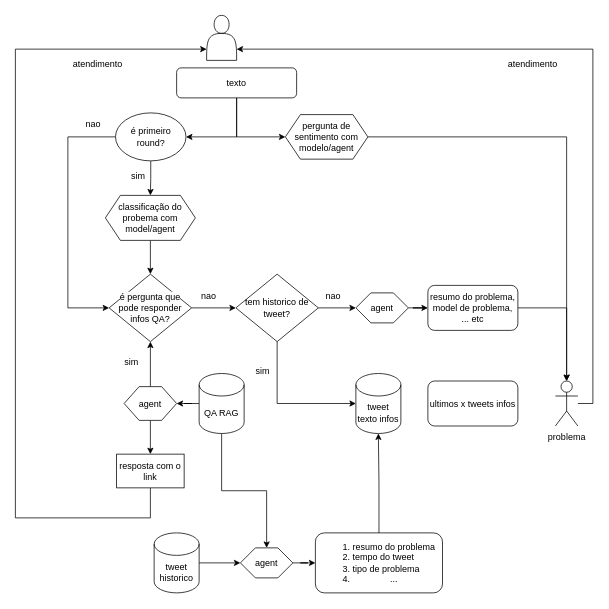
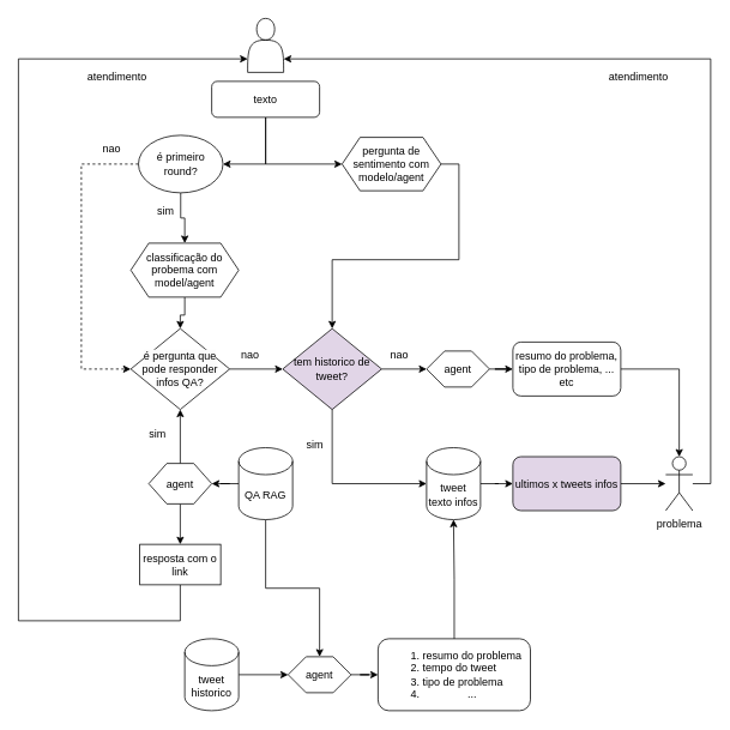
- <mxCell id="5" value="texto" style="rounded=1;whiteSpace=wrap;html=1;fontSize=12;glass=0;strokeWidth=1;shadow=0;" parent="1" vertex="1"><mxGeometry x="235" y="90" width="160" height="40" as="geometry" /></mxCell>
+ <mxCell id="5" value="texto" style="rounded=1;whiteSpace=wrap;html=1;fontSize=12;glass=0;strokeWidth=1;shadow=0;" parent="1" vertex="1"><mxGeometry x="235" y="90" width="120" height="40" as="geometry" /></mxCell>
- <mxCell id="6" style="edgeStyle=orthogonalEdgeStyle;rounded=0;orthogonalLoop=1;jettySize=auto;html=1;exitX=1;exitY=0.5;exitDx=0;exitDy=0;" parent="1" source="36" target="27" edge="1"><mxGeometry relative="1" as="geometry"><mxPoint x="439.921" y="286.3" as="sourcePoint" /></mxGeometry></mxCell>
+ <mxCell id="6" style="edgeStyle=orthogonalEdgeStyle;rounded=0;orthogonalLoop=1;jettySize=auto;html=1;exitX=1;exitY=0.5;exitDx=0;exitDy=0;" parent="1" source="36" target="20" edge="1"><mxGeometry relative="1" as="geometry"><mxPoint x="439.921" y="286.3" as="sourcePoint" /></mxGeometry></mxCell>
- <mxCell id="47" style="edgeStyle=orthogonalEdgeStyle;rounded=0;orthogonalLoop=1;jettySize=auto;html=1;entryX=0;entryY=0.5;entryDx=0;entryDy=0;" parent="1" source="48" target="16" edge="1"><mxGeometry relative="1" as="geometry"><Array as="points"><mxPoint x="90" y="182" /><mxPoint x="90" y="410" /></Array></mxGeometry></mxCell>
+ <mxCell id="47" style="edgeStyle=orthogonalEdgeStyle;rounded=0;orthogonalLoop=1;jettySize=auto;html=1;entryX=0;entryY=0.5;entryDx=0;entryDy=0;dashed=1;" parent="1" source="48" target="16" edge="1"><mxGeometry relative="1" as="geometry"><Array as="points"><mxPoint x="90" y="182" /><mxPoint x="90" y="410" /></Array></mxGeometry></mxCell>
- <mxCell id="50" value="classificação do probema com model/agent" style="shape=hexagon;perimeter=hexagonPerimeter2;whiteSpace=wrap;html=1;fixedSize=1;" parent="1" vertex="1"><mxGeometry x="140" y="260" width="120" height="60" as="geometry" /></mxCell>
+ <mxCell id="50" value="classificação do probema com model/agent" style="shape=hexagon;perimeter=hexagonPerimeter2;whiteSpace=wrap;html=1;fixedSize=1;" parent="1" vertex="1"><mxGeometry x="145" y="270" width="120" height="60" as="geometry" /></mxCell>
- <mxCell id="20" value="tem historico de tweet?" style="rhombus;whiteSpace=wrap;html=1;" parent="1" vertex="1"><mxGeometry x="314" y="365" width="110" height="90" as="geometry" /></mxCell>
+ <mxCell id="20" value="tem historico de tweet?" style="rhombus;whiteSpace=wrap;html=1;fillColor=#e1d5e7;" parent="1" vertex="1"><mxGeometry x="314" y="365" width="110" height="90" as="geometry" /></mxCell>
- <mxCell id="30" value="resumo do problema, model de problema, ... etc" style="rounded=1;whiteSpace=wrap;html=1;" parent="1" vertex="1"><mxGeometry x="570" y="380" width="120" height="60" as="geometry" /></mxCell>
+ <mxCell id="30" value="resumo do problema, tipo de problema, ... etc" style="rounded=1;whiteSpace=wrap;html=1;" parent="1" vertex="1"><mxGeometry x="570" y="380" width="120" height="60" as="geometry" /></mxCell>
+ <mxCell id="38" style="edgeStyle=orthogonalEdgeStyle;rounded=0;orthogonalLoop=1;jettySize=auto;html=1;" parent="1" source="39" target="44" edge="1"><mxGeometry relative="1" as="geometry" /></mxCell>
- <mxCell id="44" value="ultimos x tweets infos" style="rounded=1;whiteSpace=wrap;html=1;" parent="1" vertex="1"><mxGeometry x="570" y="507.5" width="120" height="60" as="geometry" /></mxCell>
+ <mxCell id="44" value="ultimos x tweets infos" style="rounded=1;whiteSpace=wrap;html=1;fillColor=#e1d5e7;" parent="1" vertex="1"><mxGeometry x="570" y="507.5" width="120" height="60" as="geometry" /></mxCell>
+ <mxCell id="43" style="edgeStyle=orthogonalEdgeStyle;rounded=0;orthogonalLoop=1;jettySize=auto;html=1;" parent="1" source="44" target="27" edge="1"><mxGeometry relative="1" as="geometry" /></mxCell>
